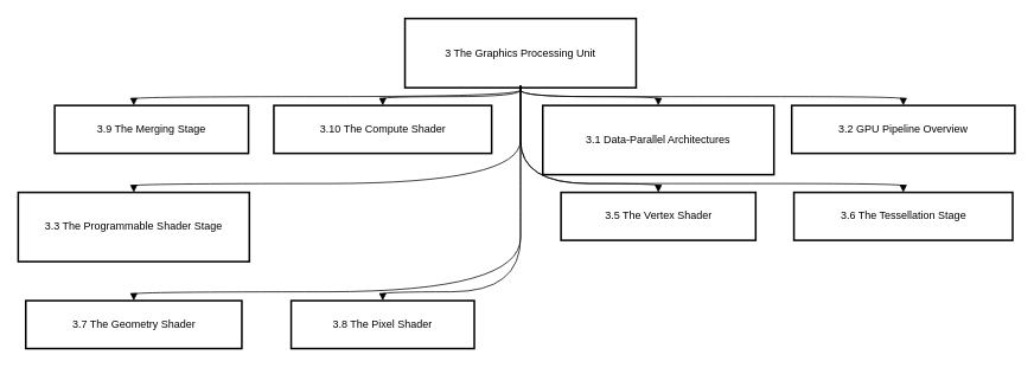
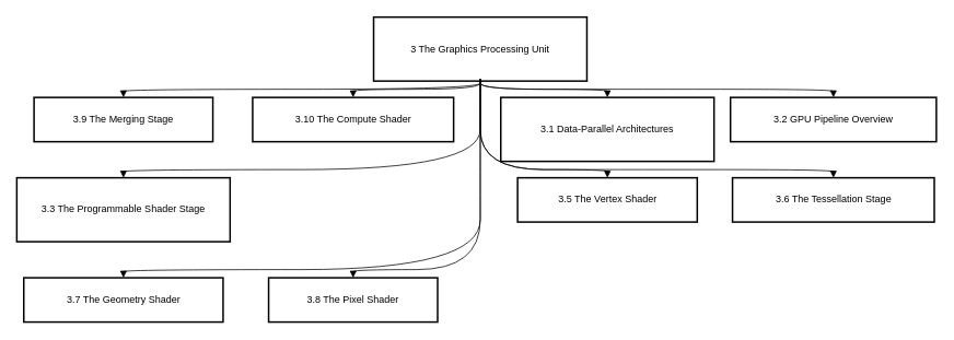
- <mxCell id="10" value="3.9 The Merging Stage" style="whiteSpace=wrap;strokeWidth=2;" vertex="1" parent="1"><mxGeometry x="61" y="118" width="218" height="54" as="geometry" /></mxCell>
+ <mxCell id="10" value="3.9 The Merging Stage" style="whiteSpace=wrap;strokeWidth=2;" vertex="1" parent="1"><mxGeometry x="41" y="118" width="218" height="54" as="geometry" /></mxCell>
